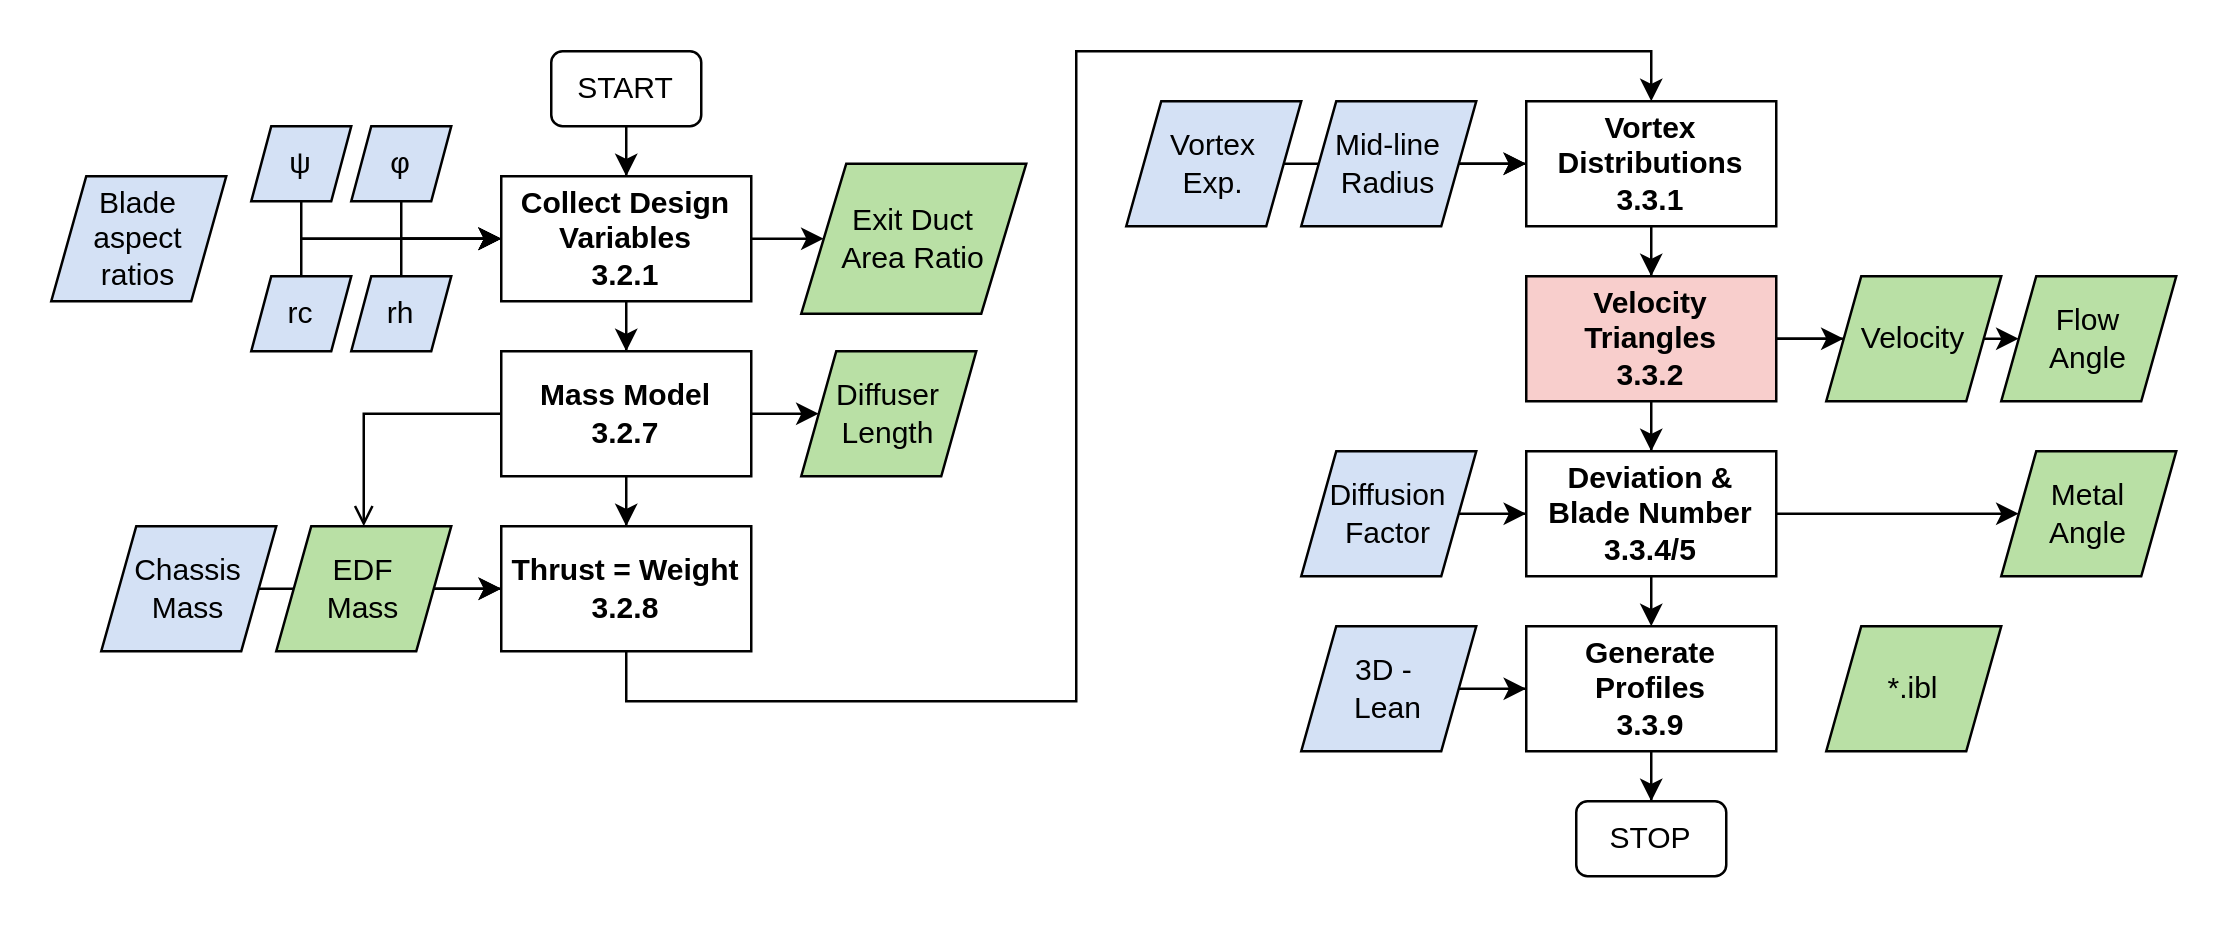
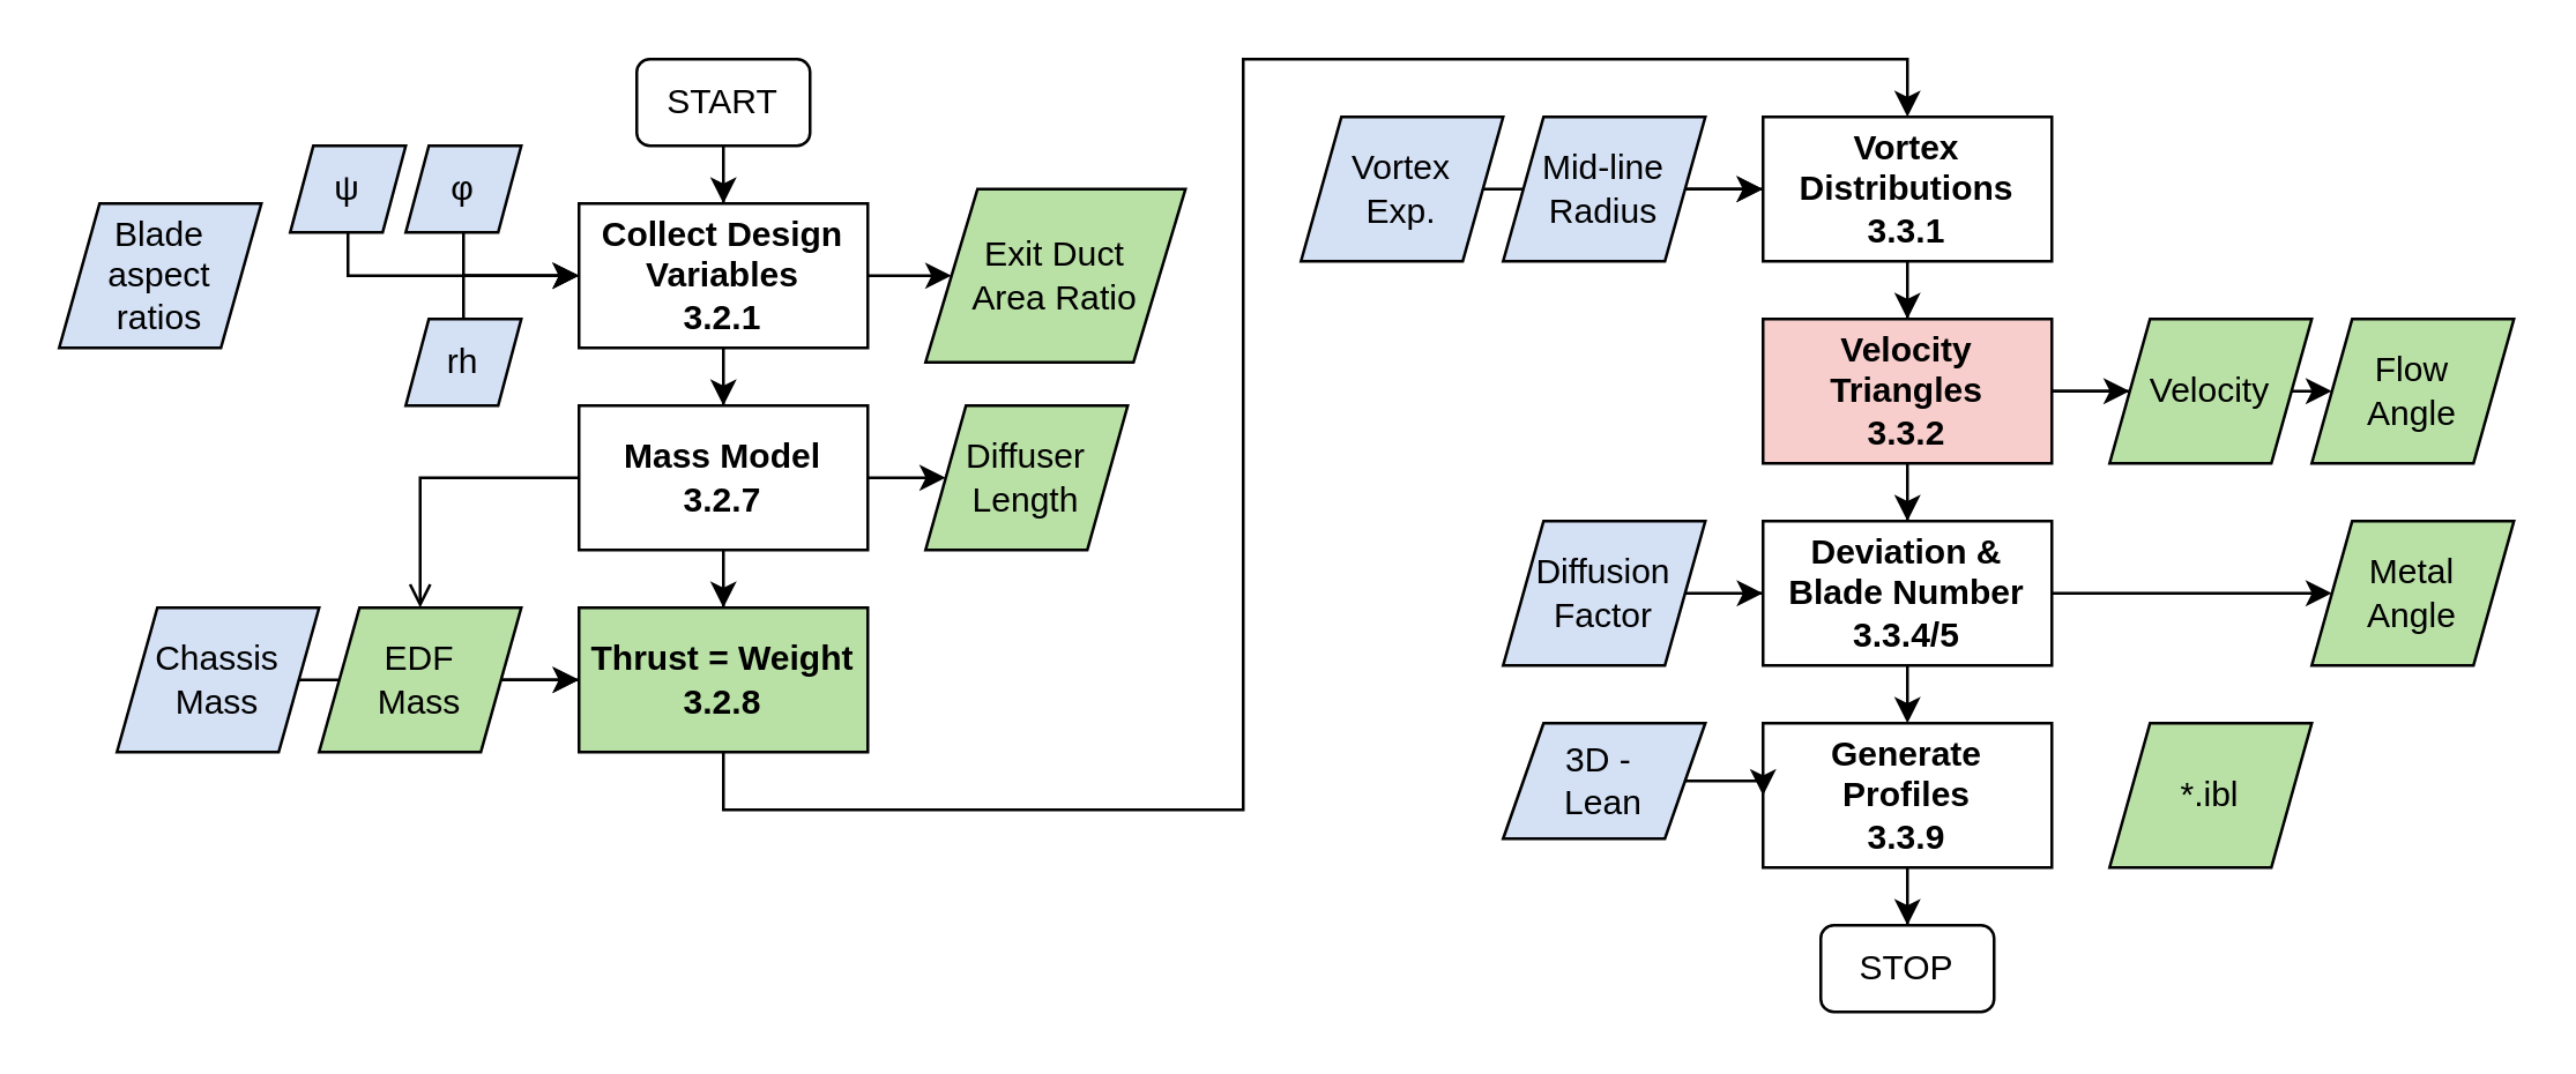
- <mxCell id="50" style="edgeStyle=orthogonalEdgeStyle;rounded=0;orthogonalLoop=1;jettySize=auto;html=1;" edge="1" parent="1" source="51" target="6"><mxGeometry relative="1" as="geometry"><Array as="points"><mxPoint x="120" y="95" /></Array></mxGeometry></mxCell>
- <mxCell id="51" value="rc" style="shape=parallelogram;perimeter=parallelogramPerimeter;whiteSpace=wrap;html=1;fillColor=#D4E1F5;" parent="1" vertex="1"><mxGeometry x="100" y="110" width="40" height="30" as="geometry" /></mxCell>
- <mxCell id="20" value="&lt;b&gt;Thrust = Weight&lt;br&gt;3.2.8&lt;br&gt;&lt;/b&gt;" style="rounded=0;whiteSpace=wrap;html=1;" parent="1" vertex="1"><mxGeometry x="200" y="210" width="100" height="50" as="geometry" /></mxCell>
+ <mxCell id="20" value="&lt;b&gt;Thrust = Weight&lt;br&gt;3.2.8&lt;br&gt;&lt;/b&gt;" style="rounded=0;whiteSpace=wrap;html=1;fillColor=#b9e0a5;" parent="1" vertex="1"><mxGeometry x="200" y="210" width="100" height="50" as="geometry" /></mxCell>
- <mxCell id="48" value="3D -&amp;nbsp;&lt;br&gt;Lean" style="shape=parallelogram;perimeter=parallelogramPerimeter;whiteSpace=wrap;html=1;fillColor=#D4E1F5;" parent="1" vertex="1"><mxGeometry x="520" y="250" width="70" height="50" as="geometry" /></mxCell>
+ <mxCell id="48" value="3D -&amp;nbsp;&lt;br&gt;Lean" style="shape=parallelogram;perimeter=parallelogramPerimeter;whiteSpace=wrap;html=1;fillColor=#D4E1F5;" parent="1" vertex="1"><mxGeometry x="520" y="250" width="70" height="40" as="geometry" /></mxCell>
